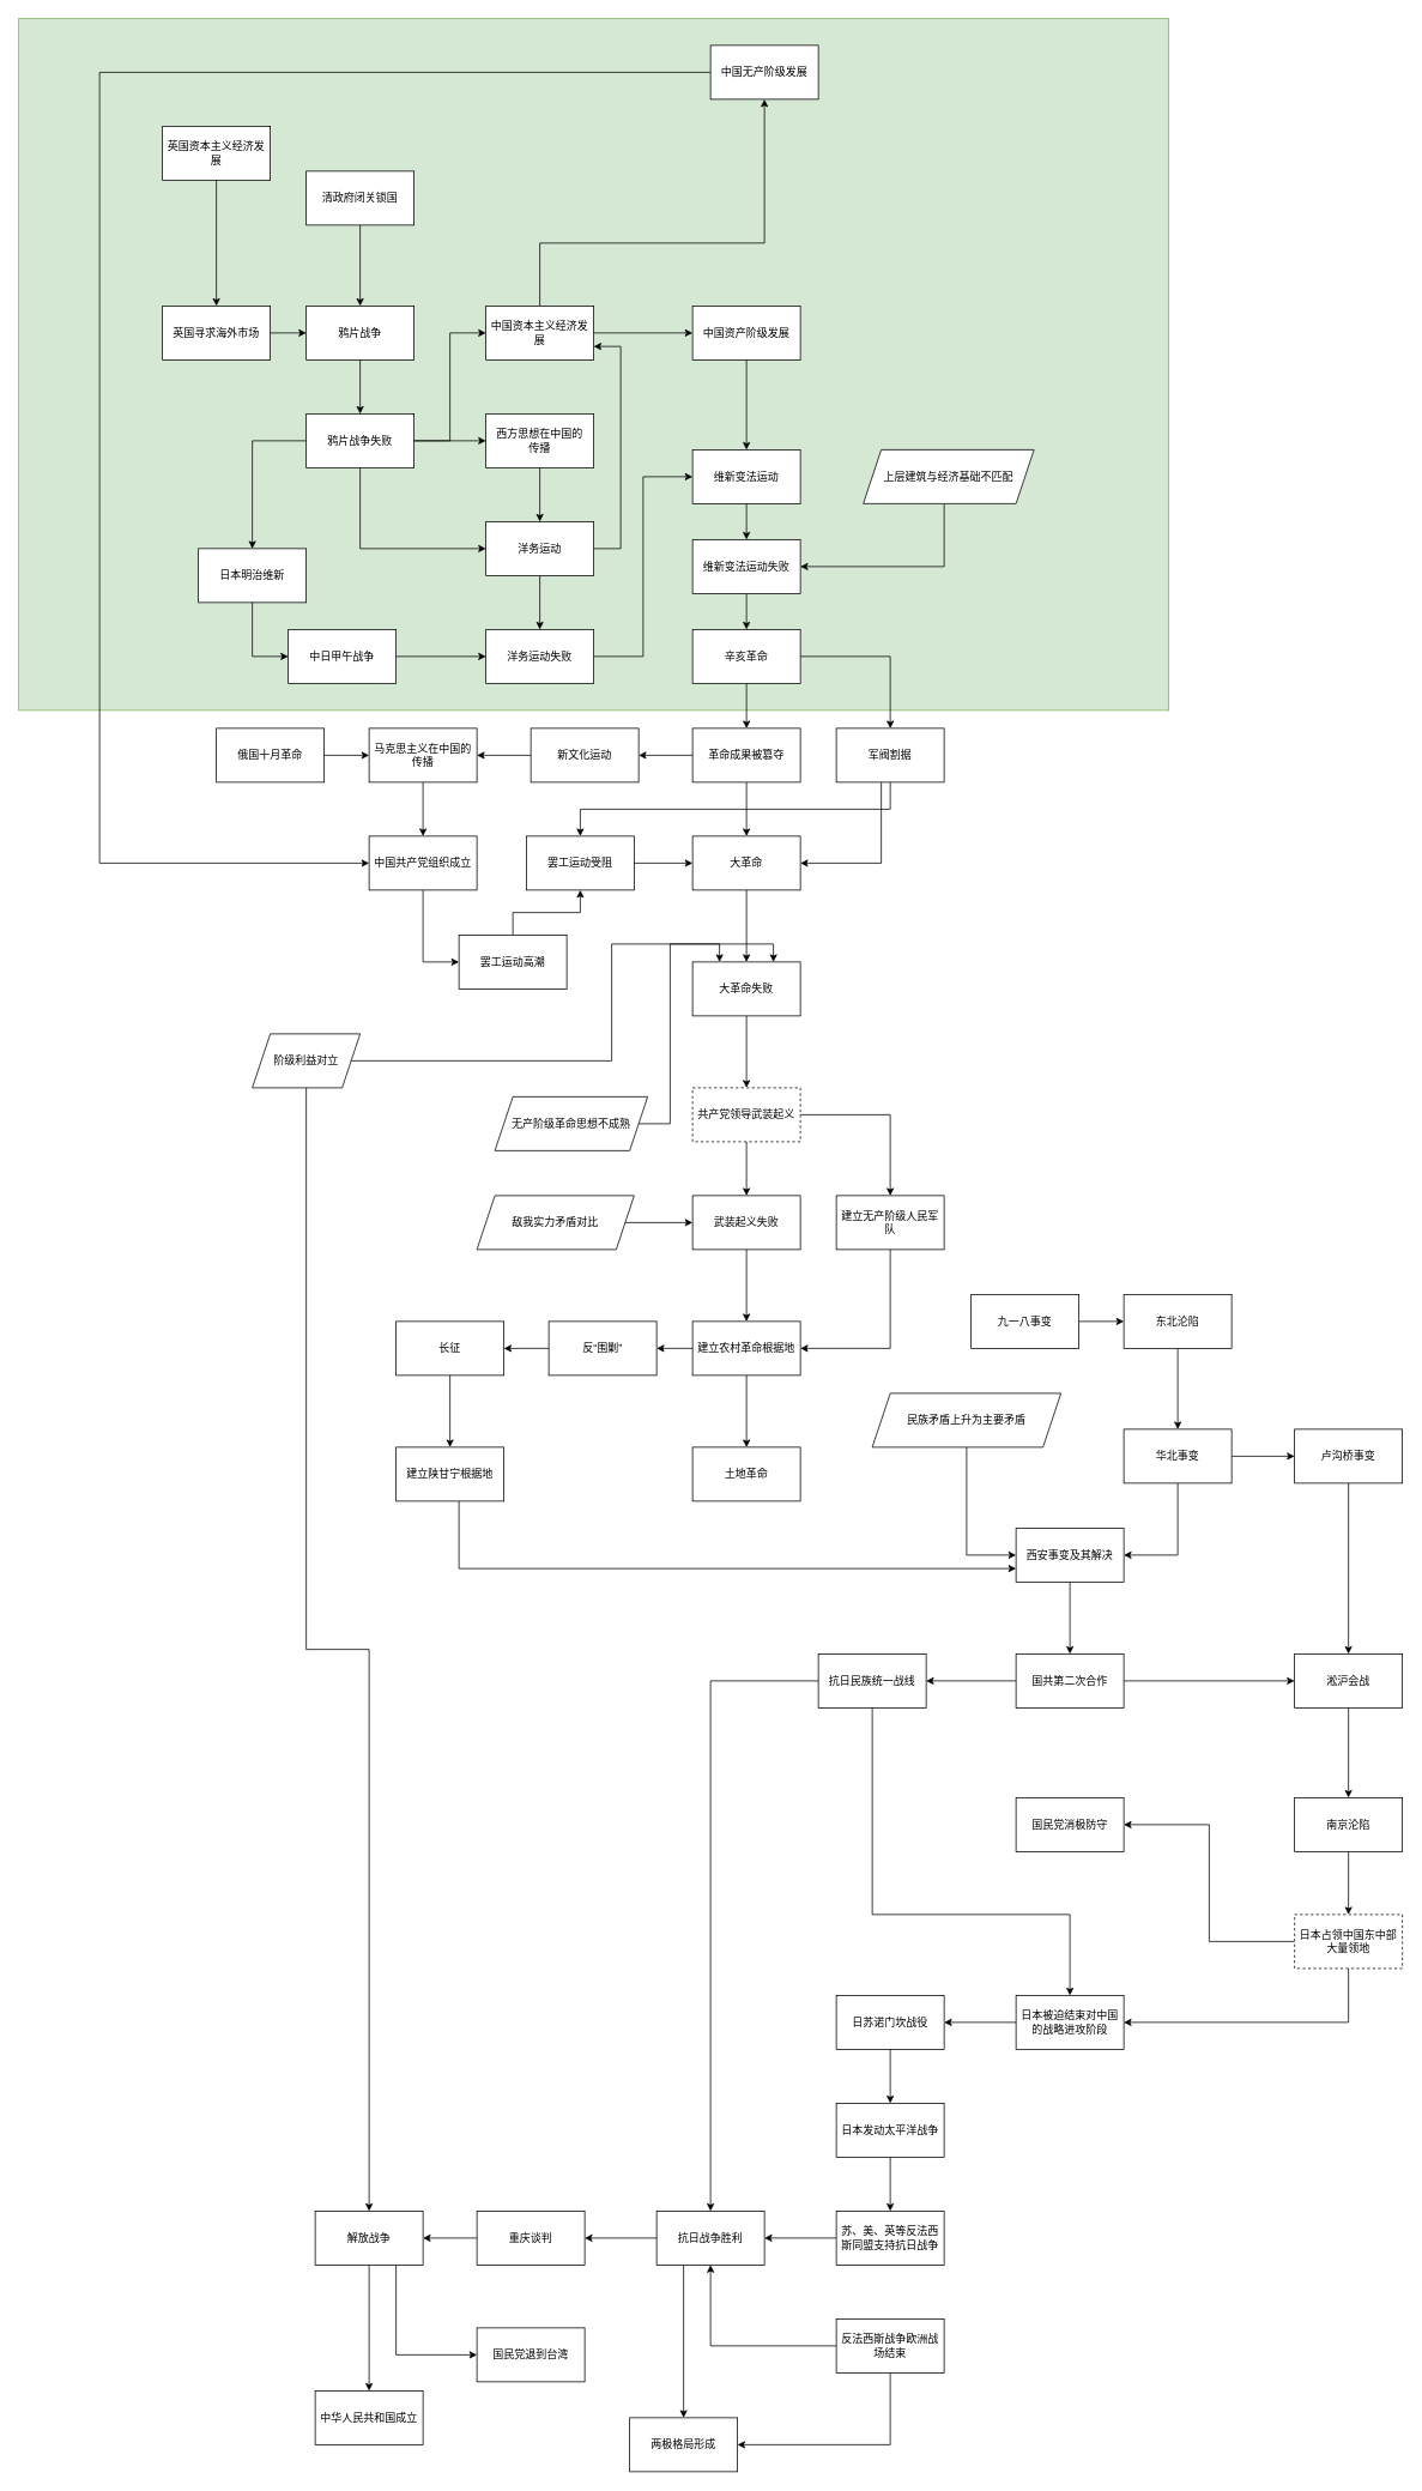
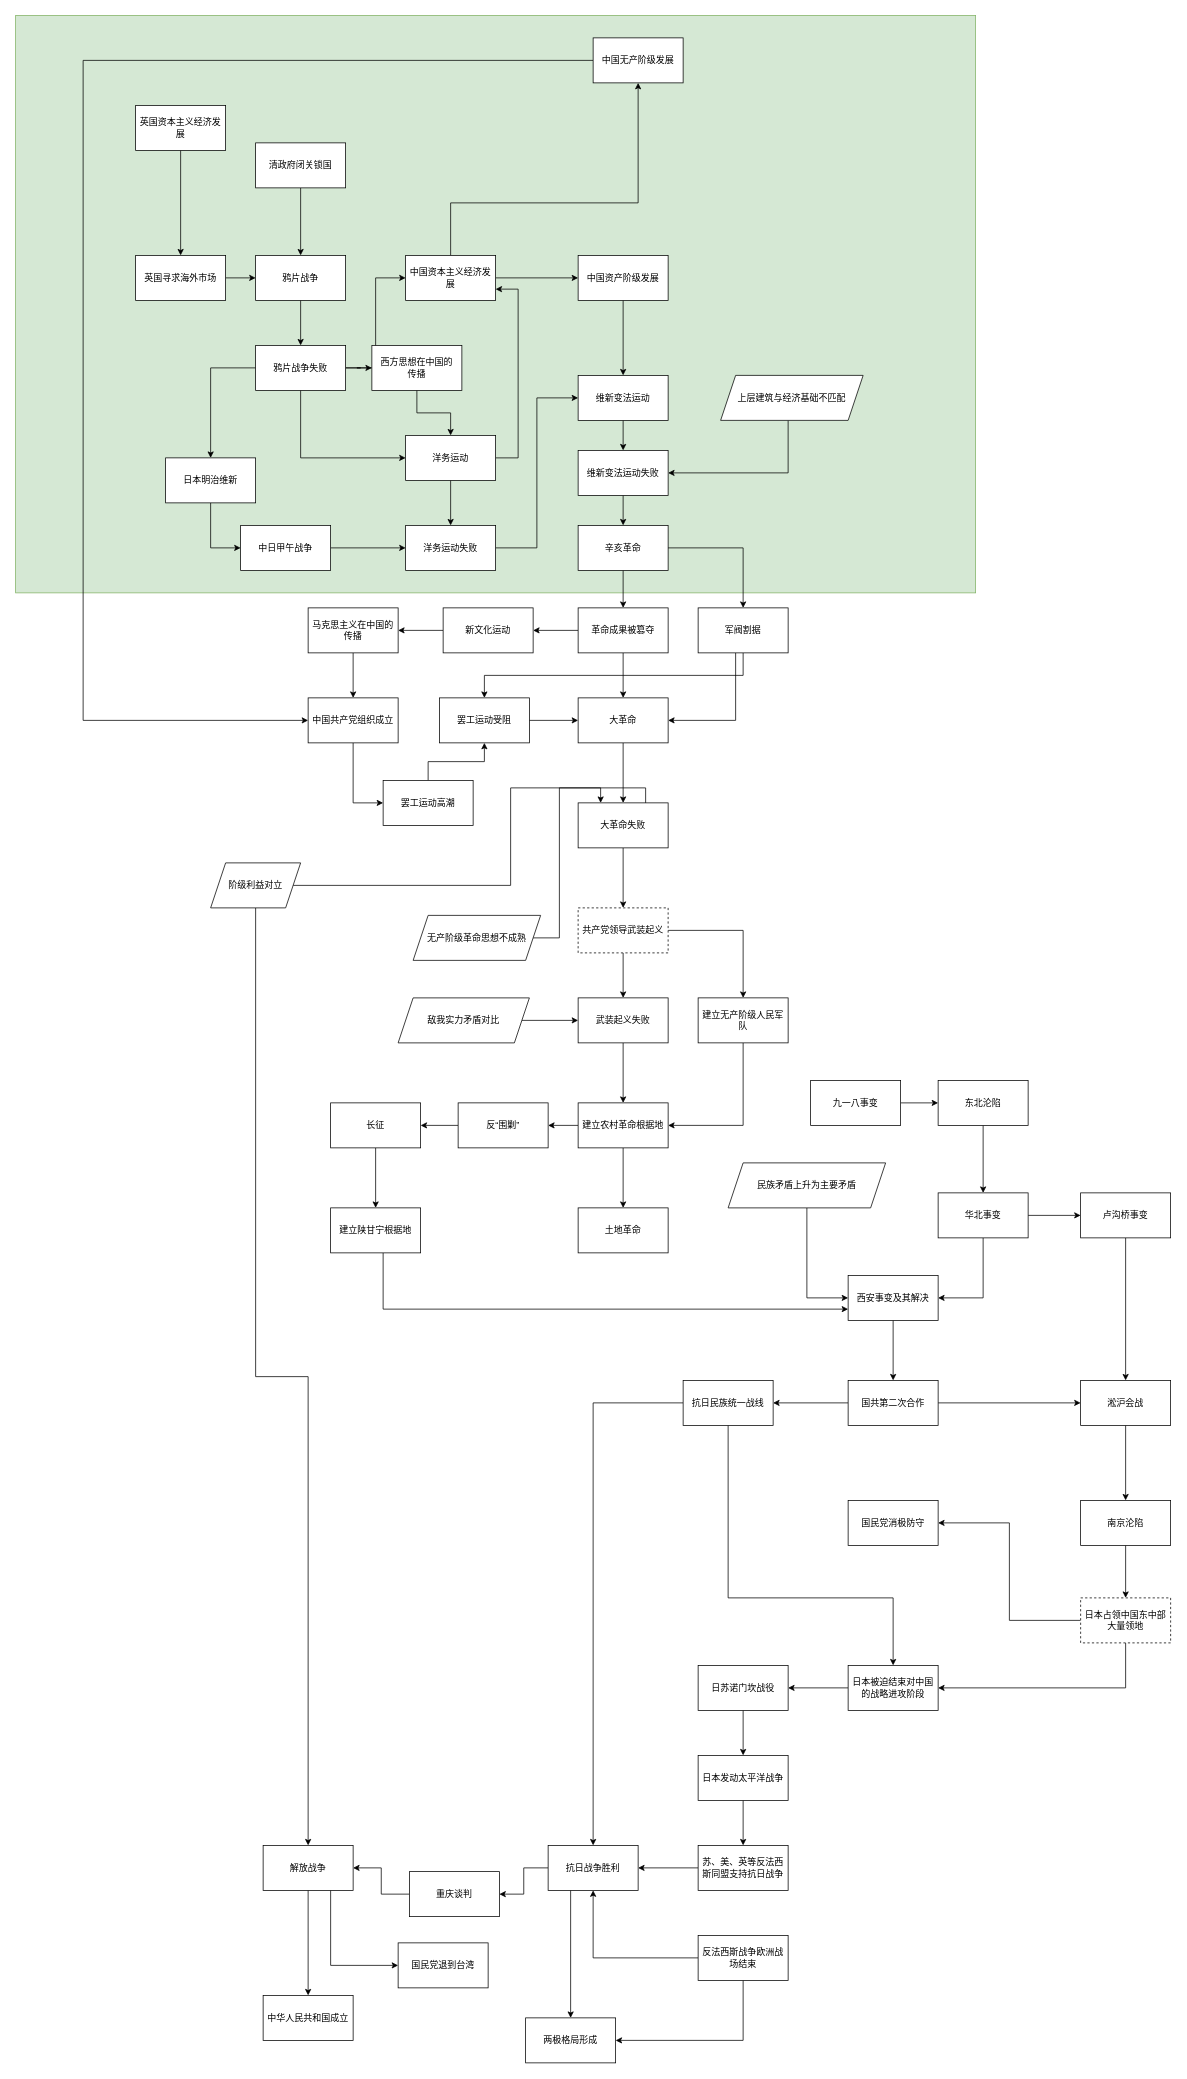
- <mxCell id="17" value="西方思想在中国的&lt;br&gt;传播" style="rounded=0;whiteSpace=wrap;html=1;" vertex="1" parent="1"><mxGeometry x="540" y="460" width="120" height="60" as="geometry" /></mxCell>
+ <mxCell id="17" value="西方思想在中国的&lt;br&gt;传播" style="rounded=0;whiteSpace=wrap;html=1;" vertex="1" parent="1"><mxGeometry x="495" y="460" width="120" height="60" as="geometry" /></mxCell>
- <mxCell id="54" value="俄国十月革命" style="rounded=0;whiteSpace=wrap;html=1;" vertex="1" parent="1"><mxGeometry x="240" y="810" width="120" height="60" as="geometry" /></mxCell>
- <mxCell id="53" style="edgeStyle=orthogonalEdgeStyle;rounded=0;orthogonalLoop=1;jettySize=auto;html=1;entryX=0;entryY=0.5;entryDx=0;entryDy=0;" edge="1" parent="1" source="54" target="58"><mxGeometry relative="1" as="geometry" /></mxCell>
- <mxCell id="65" style="edgeStyle=orthogonalEdgeStyle;rounded=0;orthogonalLoop=1;jettySize=auto;html=1;entryX=0.75;entryY=0;entryDx=0;entryDy=0;" edge="1" parent="1" source="67" target="50"><mxGeometry relative="1" as="geometry"><Array as="points"><mxPoint x="680" y="1180" /><mxPoint x="680" y="1050" /><mxPoint x="860" y="1050" /></Array></mxGeometry></mxCell>
+ <mxCell id="65" style="edgeStyle=orthogonalEdgeStyle;rounded=0;orthogonalLoop=1;jettySize=auto;html=1;entryX=0.75;entryY=0;entryDx=0;entryDy=0;endArrow=none;" edge="1" parent="1" source="67" target="50"><mxGeometry relative="1" as="geometry"><Array as="points"><mxPoint x="680" y="1180" /><mxPoint x="680" y="1050" /><mxPoint x="860" y="1050" /></Array></mxGeometry></mxCell>
- <mxCell id="125" value="重庆谈判" style="whiteSpace=wrap;html=1;rounded=0;" vertex="1" parent="1"><mxGeometry x="530" y="2460" width="120" height="60" as="geometry" /></mxCell>
+ <mxCell id="125" value="重庆谈判" style="whiteSpace=wrap;html=1;rounded=0;" vertex="1" parent="1"><mxGeometry x="545" y="2495" width="120" height="60" as="geometry" /></mxCell>
